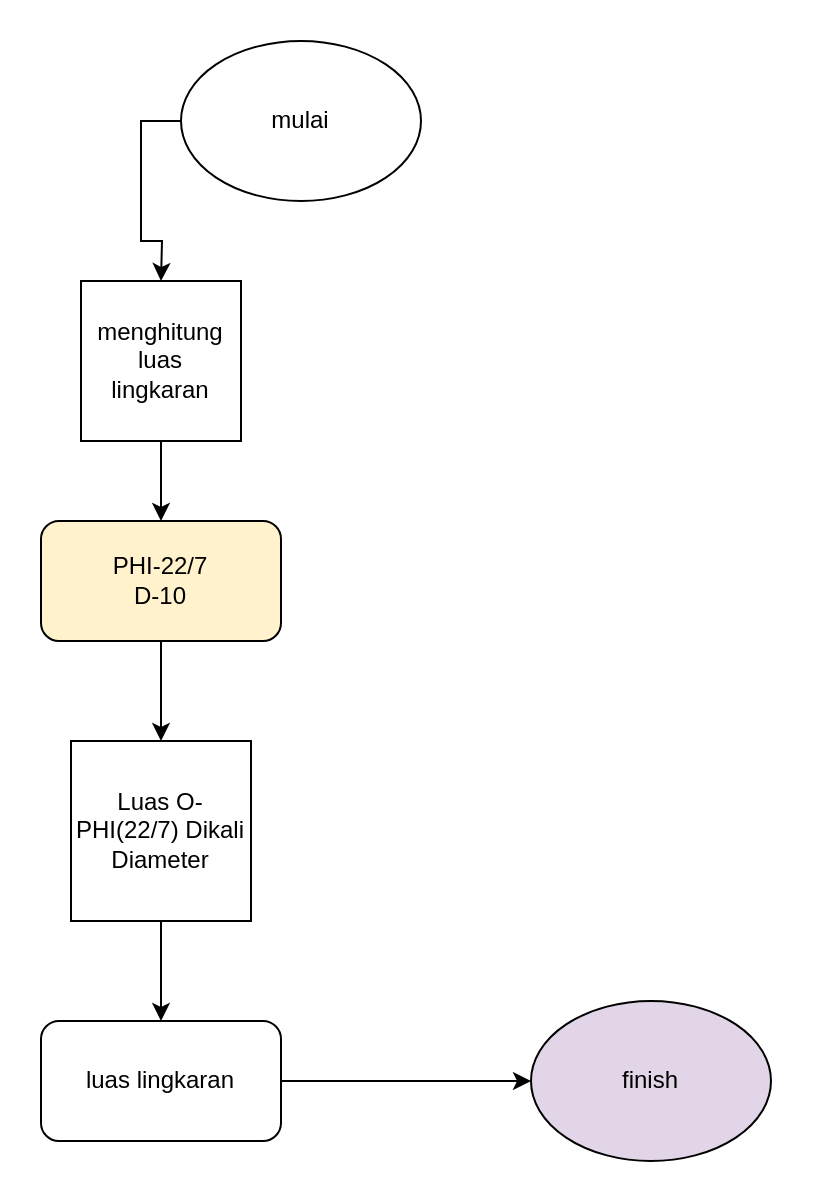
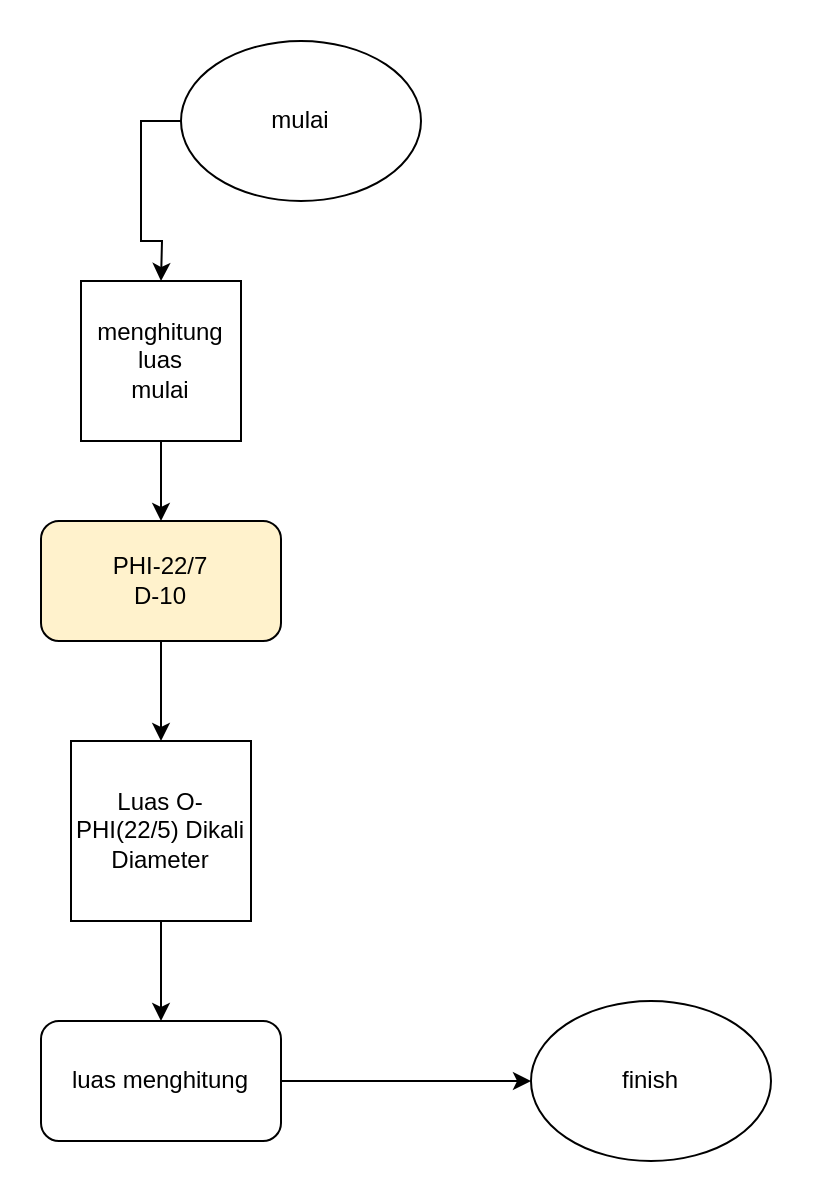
- <mxCell id="5" value="&lt;div&gt;menghitung &lt;br&gt;&lt;/div&gt;&lt;div&gt;luas &lt;br&gt;&lt;/div&gt;&lt;div&gt;lingkaran&lt;br&gt;&lt;/div&gt;" style="whiteSpace=wrap;html=1;aspect=fixed;" vertex="1" parent="1"><mxGeometry x="40" y="140" width="80" height="80" as="geometry" /></mxCell>
+ <mxCell id="5" value="&lt;div&gt;menghitung &lt;br&gt;&lt;/div&gt;&lt;div&gt;luas &lt;br&gt;&lt;/div&gt;&lt;div&gt;mulai&lt;br&gt;&lt;/div&gt;" style="whiteSpace=wrap;html=1;aspect=fixed;" vertex="1" parent="1"><mxGeometry x="40" y="140" width="80" height="80" as="geometry" /></mxCell>
- <mxCell id="9" value="&lt;div&gt;Luas O-&lt;/div&gt;&lt;div&gt;PHI(22/7) Dikali&lt;/div&gt;&lt;div&gt;Diameter&lt;br&gt;&lt;/div&gt;" style="whiteSpace=wrap;html=1;aspect=fixed;" vertex="1" parent="1"><mxGeometry x="35" y="370" width="90" height="90" as="geometry" /></mxCell>
+ <mxCell id="9" value="&lt;div&gt;Luas O-&lt;/div&gt;&lt;div&gt;PHI(22/5) Dikali&lt;/div&gt;&lt;div&gt;Diameter&lt;br&gt;&lt;/div&gt;" style="whiteSpace=wrap;html=1;aspect=fixed;" vertex="1" parent="1"><mxGeometry x="35" y="370" width="90" height="90" as="geometry" /></mxCell>
- <mxCell id="11" value="luas lingkaran" style="rounded=1;whiteSpace=wrap;html=1;" vertex="1" parent="1"><mxGeometry x="20" y="510" width="120" height="60" as="geometry" /></mxCell>
+ <mxCell id="11" value="luas menghitung" style="rounded=1;whiteSpace=wrap;html=1;" vertex="1" parent="1"><mxGeometry x="20" y="510" width="120" height="60" as="geometry" /></mxCell>
- <mxCell id="12" value="finish" style="ellipse;whiteSpace=wrap;html=1;fillColor=#e1d5e7;" vertex="1" parent="1"><mxGeometry x="265" y="500" width="120" height="80" as="geometry" /></mxCell>
+ <mxCell id="12" value="finish" style="ellipse;whiteSpace=wrap;html=1;" vertex="1" parent="1"><mxGeometry x="265" y="500" width="120" height="80" as="geometry" /></mxCell>
